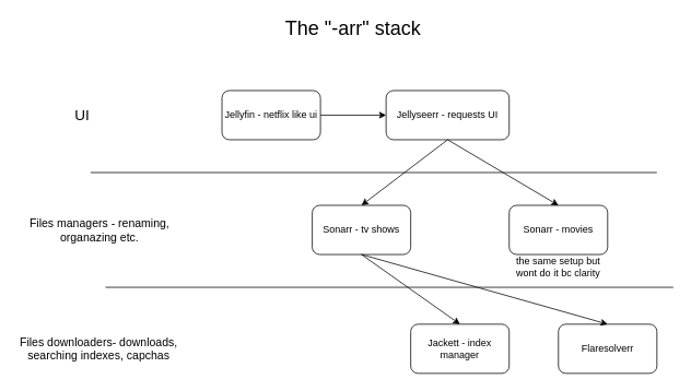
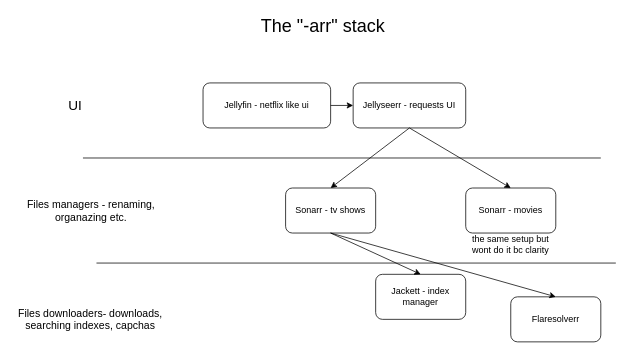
- <mxCell id="2" value="Jellyfin - netflix like ui" style="rounded=1;whiteSpace=wrap;html=1;" vertex="1" parent="1"><mxGeometry x="270" y="110" width="120" height="60" as="geometry" /></mxCell>
+ <mxCell id="2" value="Jellyfin - netflix like ui" style="rounded=1;whiteSpace=wrap;html=1;" vertex="1" parent="1"><mxGeometry x="270" y="110" width="170" height="60" as="geometry" /></mxCell>
- <mxCell id="13" value="Jackett - index manager" style="rounded=1;whiteSpace=wrap;html=1;" vertex="1" parent="1"><mxGeometry x="500" y="395" width="120" height="60" as="geometry" /></mxCell>
+ <mxCell id="13" value="Jackett - index manager" style="rounded=1;whiteSpace=wrap;html=1;" vertex="1" parent="1"><mxGeometry x="500" y="365" width="120" height="60" as="geometry" /></mxCell>
